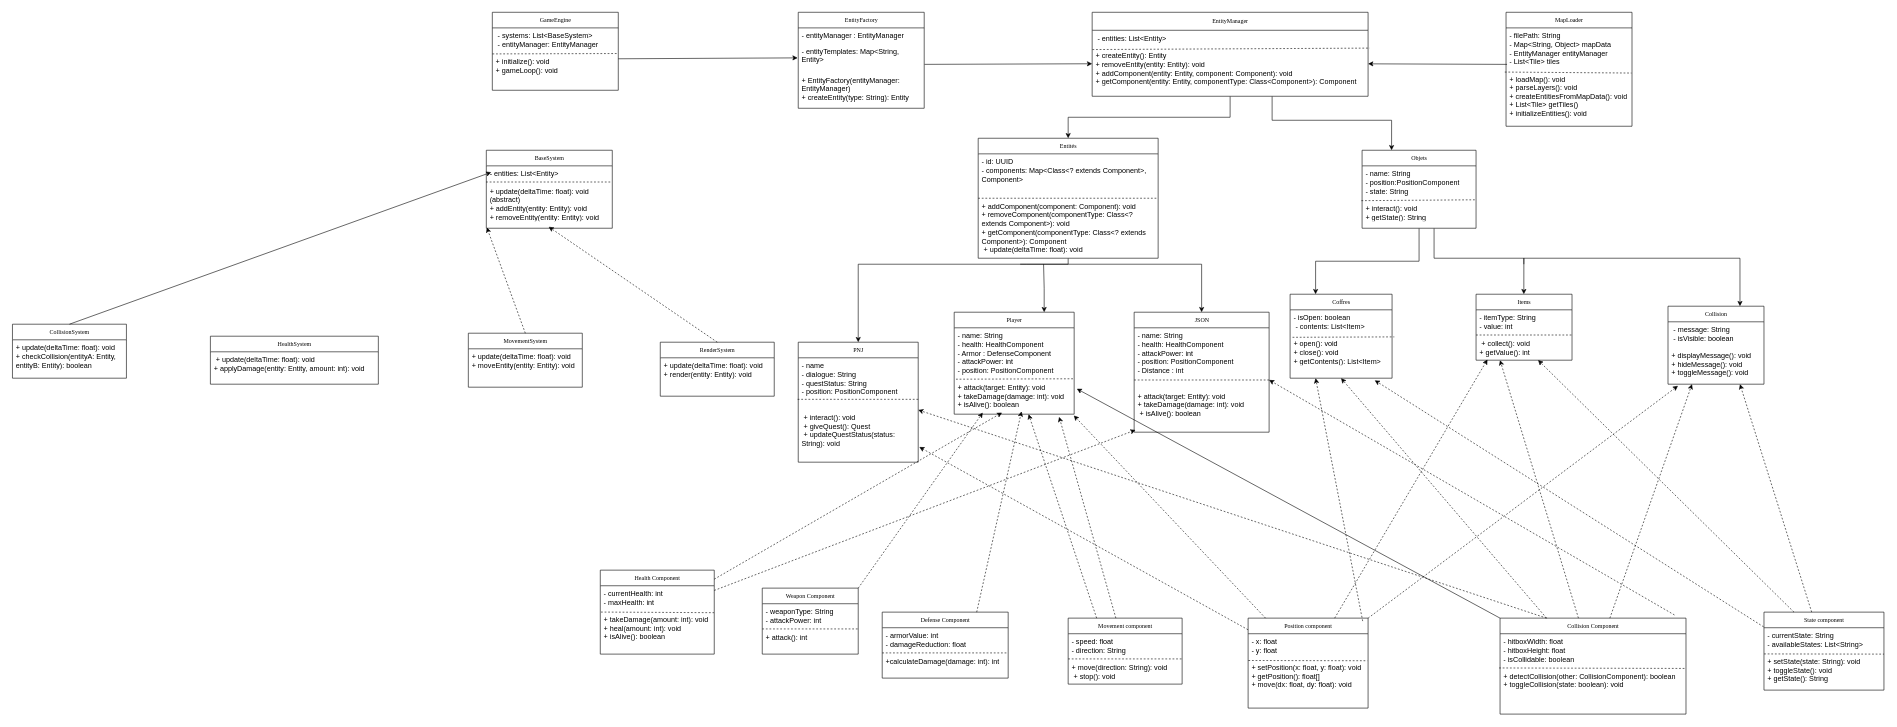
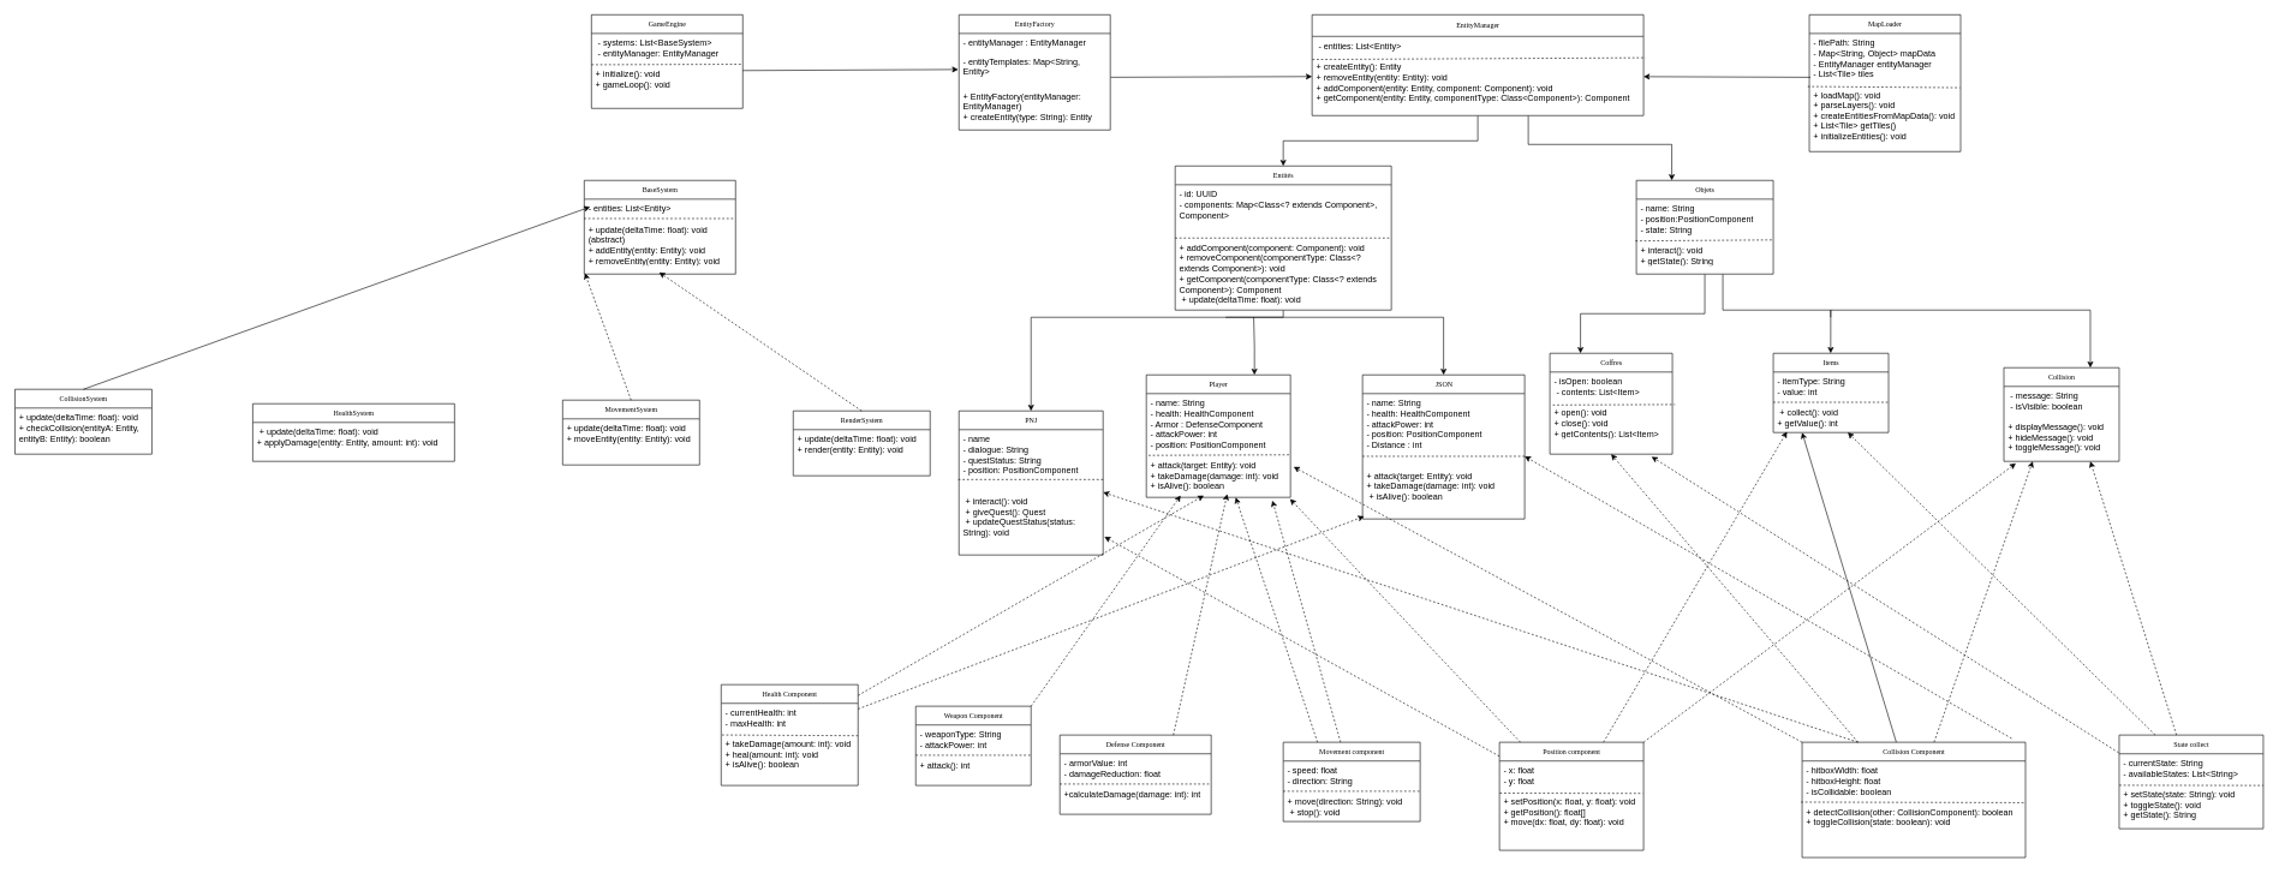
- <mxCell id="41" style="rounded=0;orthogonalLoop=1;jettySize=auto;html=1;entryX=0.25;entryY=1;entryDx=0;entryDy=0;exitX=0.955;exitY=0.033;exitDx=0;exitDy=0;exitPerimeter=0;dashed=1;" parent="1" source="42" target="22" edge="1"><mxGeometry relative="1" as="geometry"><mxPoint x="1730" y="780" as="sourcePoint" /></mxGeometry></mxCell>
- <mxCell id="97" style="rounded=0;orthogonalLoop=1;jettySize=auto;html=1;exitX=0;exitY=0;exitDx=0;exitDy=0;dashed=0;entryX=1.022;entryY=0.706;entryDx=0;entryDy=0;entryPerimeter=0;" parent="1" source="34" target="93" edge="1"><mxGeometry relative="1" as="geometry"><mxPoint x="1812" y="690" as="targetPoint" /></mxGeometry></mxCell>
+ <mxCell id="97" style="rounded=0;orthogonalLoop=1;jettySize=auto;html=1;exitX=0;exitY=0;exitDx=0;exitDy=0;dashed=1;entryX=1.022;entryY=0.706;entryDx=0;entryDy=0;entryPerimeter=0;" parent="1" source="34" target="93" edge="1"><mxGeometry relative="1" as="geometry"><mxPoint x="1812" y="690" as="targetPoint" /></mxGeometry></mxCell>
- <mxCell id="33" style="rounded=0;orthogonalLoop=1;jettySize=auto;html=1;entryX=0.25;entryY=1;entryDx=0;entryDy=0;dashed=1;" parent="1" source="34" target="57" edge="1"><mxGeometry relative="1" as="geometry" /></mxCell>
+ <mxCell id="33" style="rounded=0;orthogonalLoop=1;jettySize=auto;html=1;entryX=0.25;entryY=1;entryDx=0;entryDy=0;dashed=0;" parent="1" source="34" target="57" edge="1"><mxGeometry relative="1" as="geometry" /></mxCell>
- <mxCell id="38" value="State component" style="swimlane;html=1;fontStyle=0;childLayout=stackLayout;horizontal=1;startSize=26;fillColor=none;horizontalStack=0;resizeParent=1;resizeLast=0;collapsible=1;marginBottom=0;swimlaneFillColor=#ffffff;rounded=0;shadow=0;comic=0;labelBackgroundColor=none;strokeWidth=1;fontFamily=Verdana;fontSize=10;align=center;" parent="1" vertex="1"><mxGeometry x="2940" y="1020" width="200" height="130" as="geometry" /></mxCell>
+ <mxCell id="38" value="State collect" style="swimlane;html=1;fontStyle=0;childLayout=stackLayout;horizontal=1;startSize=26;fillColor=none;horizontalStack=0;resizeParent=1;resizeLast=0;collapsible=1;marginBottom=0;swimlaneFillColor=#ffffff;rounded=0;shadow=0;comic=0;labelBackgroundColor=none;strokeWidth=1;fontFamily=Verdana;fontSize=10;align=center;" parent="1" vertex="1"><mxGeometry x="2940" y="1020" width="200" height="130" as="geometry" /></mxCell>
